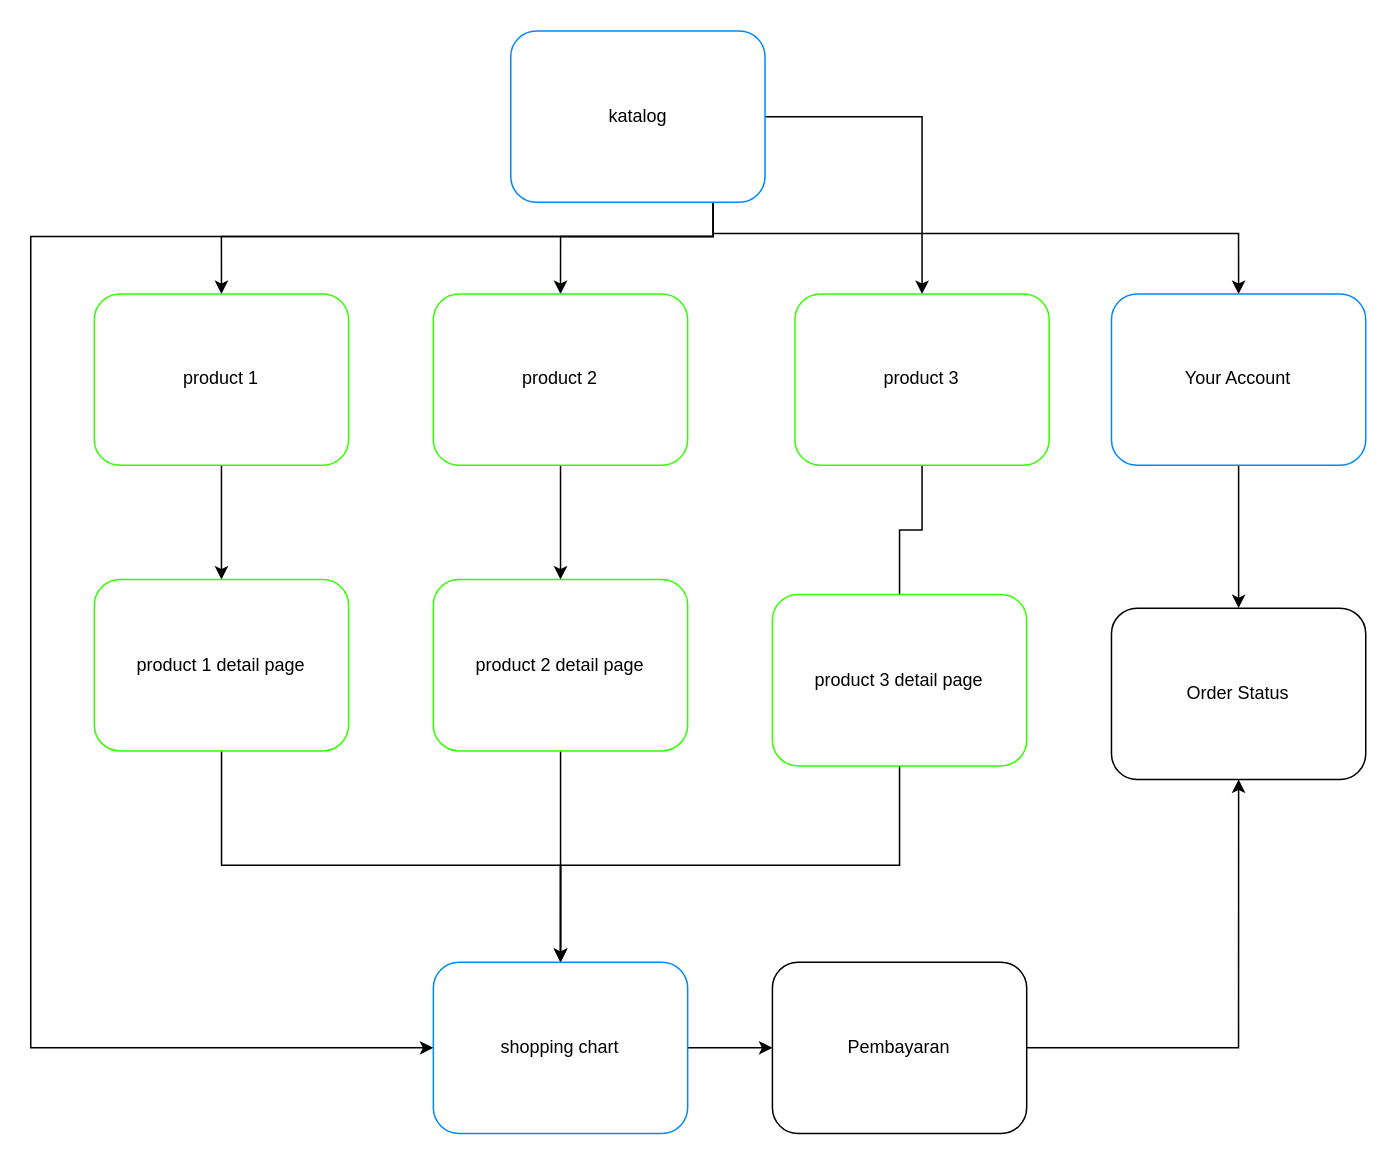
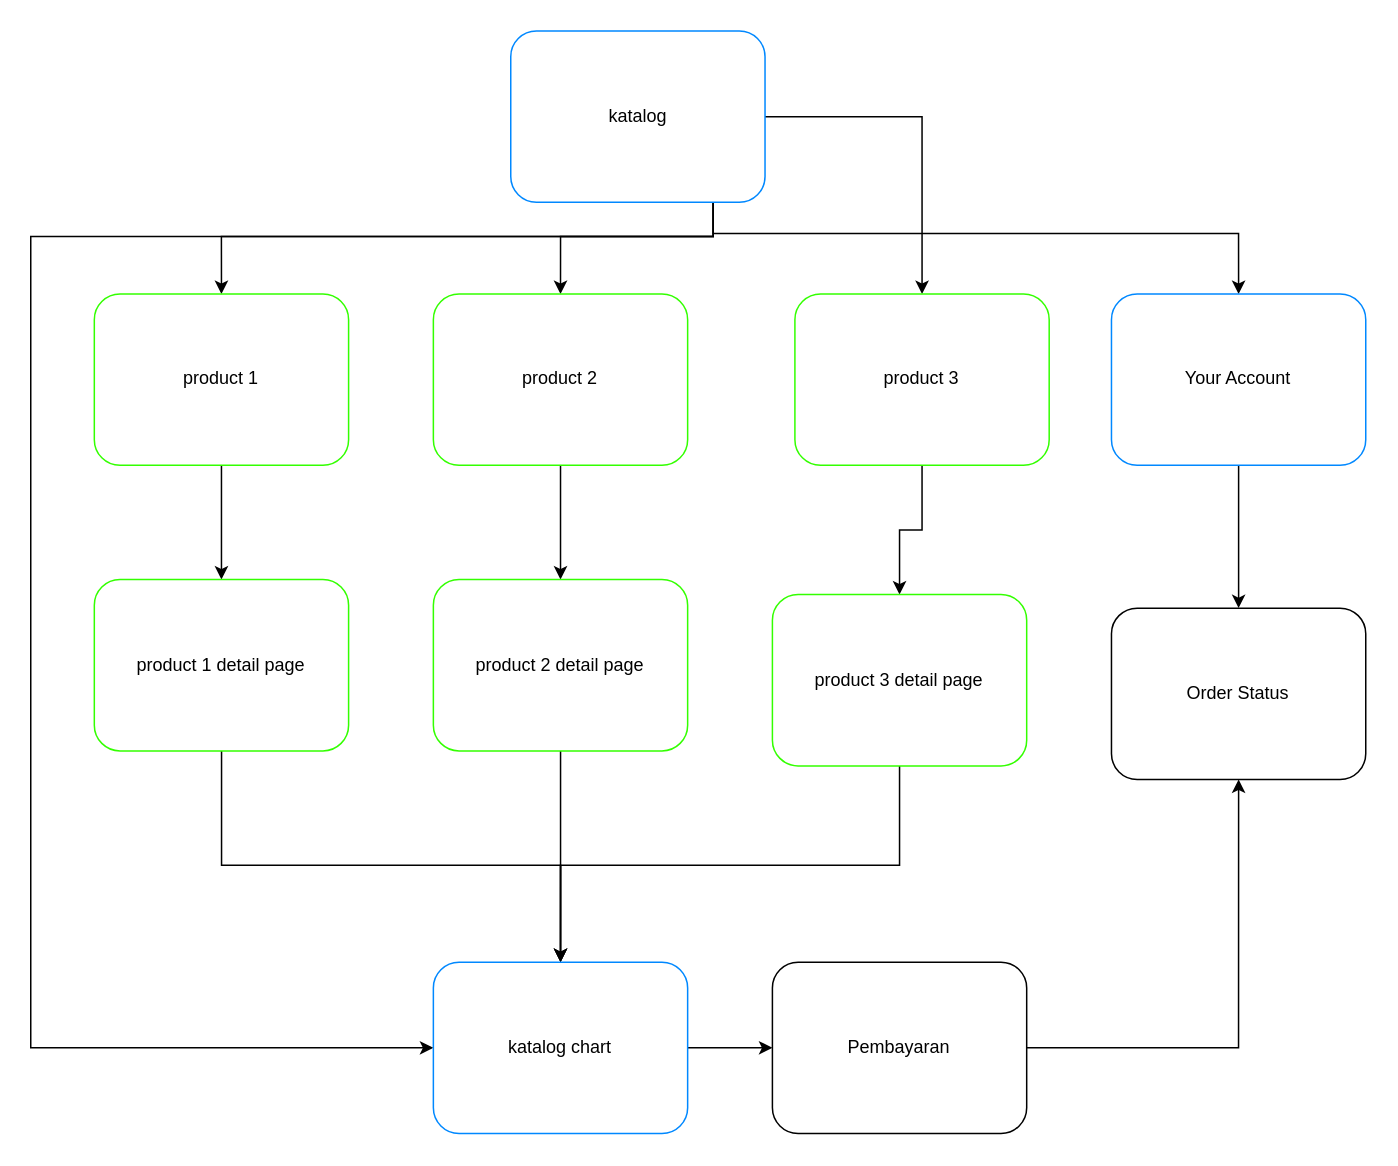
- <mxCell id="12" value="" style="edgeStyle=orthogonalEdgeStyle;rounded=0;orthogonalLoop=1;jettySize=auto;html=1;endArrow=none;" edge="1" parent="1" source="13" target="19"><mxGeometry relative="1" as="geometry" /></mxCell>
+ <mxCell id="12" value="" style="edgeStyle=orthogonalEdgeStyle;rounded=0;orthogonalLoop=1;jettySize=auto;html=1;" edge="1" parent="1" source="13" target="19"><mxGeometry relative="1" as="geometry" /></mxCell>
- <mxCell id="21" value="shopping chart" style="rounded=1;whiteSpace=wrap;html=1;strokeColor=#0088FF;" vertex="1" parent="1"><mxGeometry x="288.413" y="640.787" width="169.524" height="114.213" as="geometry" /></mxCell>
+ <mxCell id="21" value="katalog chart" style="rounded=1;whiteSpace=wrap;html=1;strokeColor=#0088FF;" vertex="1" parent="1"><mxGeometry x="288.413" y="640.787" width="169.524" height="114.213" as="geometry" /></mxCell>
